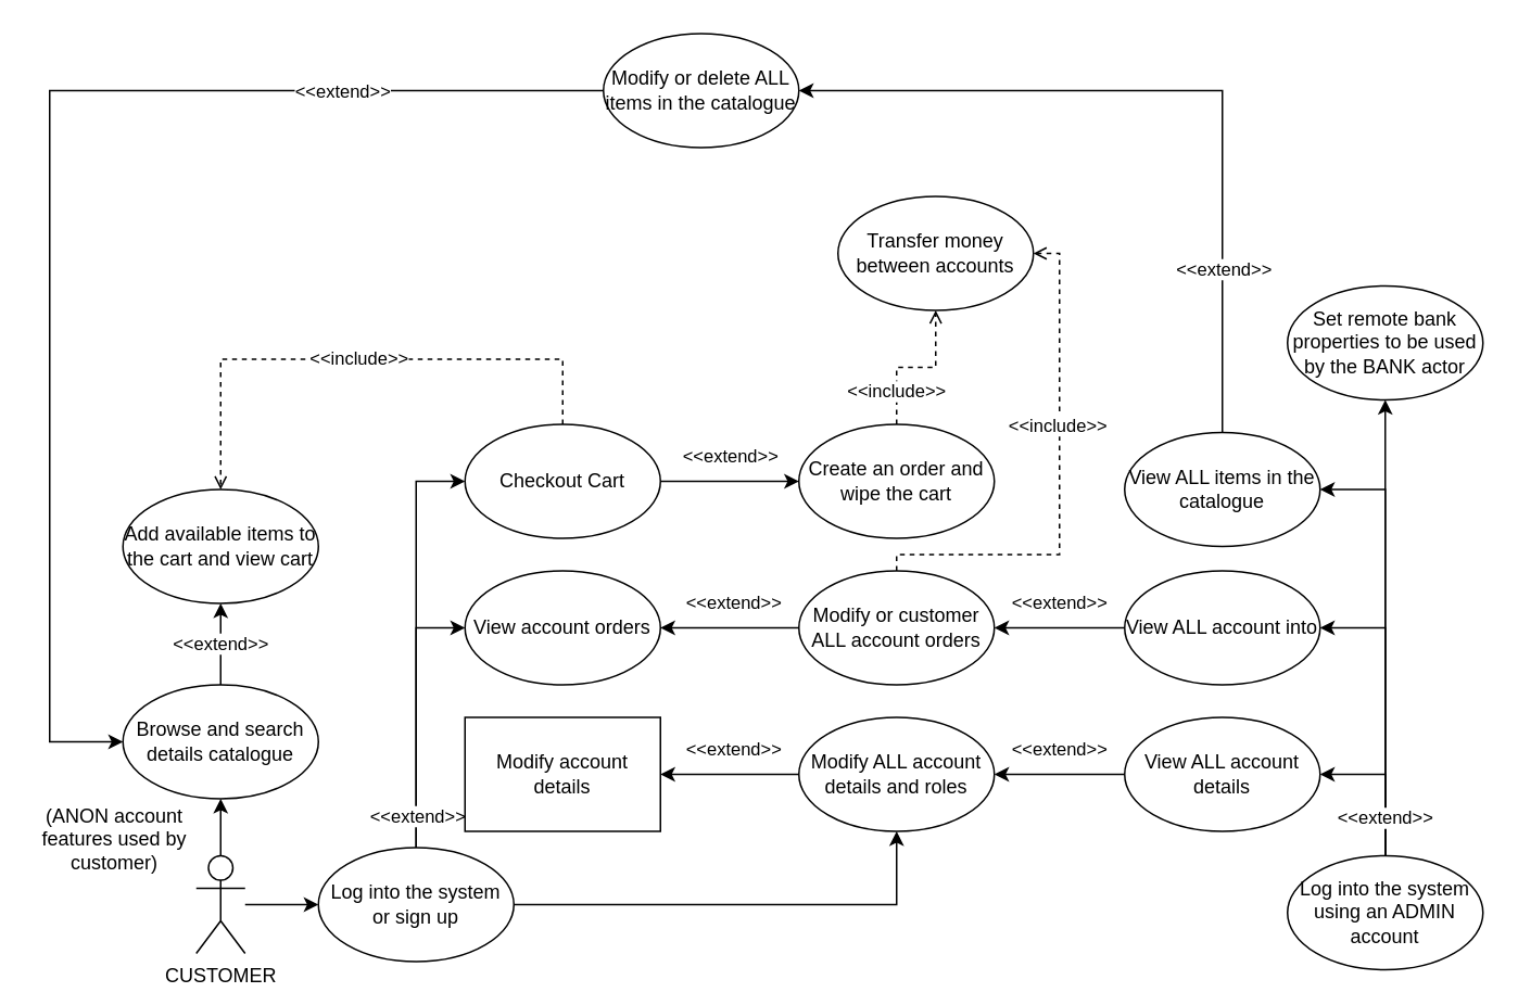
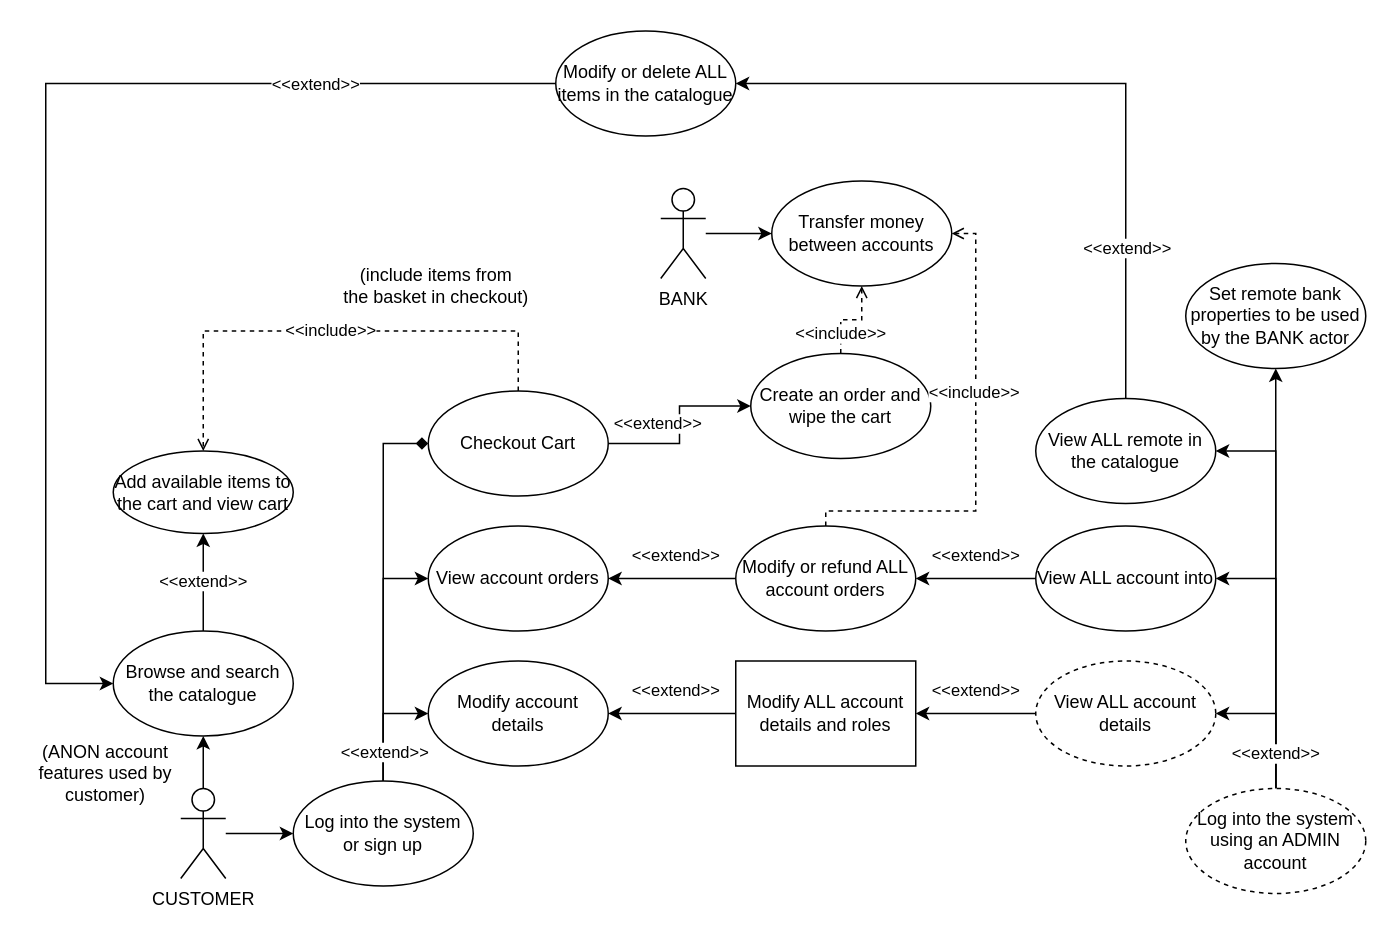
+ <mxCell id="6" value="BANK" style="shape=umlActor;verticalLabelPosition=bottom;verticalAlign=top;html=1;outlineConnect=0;" parent="1" vertex="1"><mxGeometry x="440" y="125" width="30" height="60" as="geometry" /></mxCell>
+ <mxCell id="5" style="edgeStyle=orthogonalEdgeStyle;rounded=0;orthogonalLoop=1;jettySize=auto;html=1;entryX=0;entryY=0.5;entryDx=0;entryDy=0;" parent="1" source="6" target="44" edge="1"><mxGeometry relative="1" as="geometry" /></mxCell>
+ <mxCell id="43" value="(include items from&lt;br&gt;the basket in checkout)" style="text;html=1;align=center;verticalAlign=middle;resizable=0;points=[];autosize=1;strokeColor=none;fillColor=none;" parent="1" vertex="1"><mxGeometry x="220" y="175" width="140" height="30" as="geometry" /></mxCell>
- <mxCell id="9" style="edgeStyle=orthogonalEdgeStyle;rounded=0;orthogonalLoop=1;jettySize=auto;html=1;entryX=0;entryY=0.5;entryDx=0;entryDy=0;" parent="1" source="11" target="25" edge="1"><mxGeometry relative="1" as="geometry" /></mxCell>
+ <mxCell id="9" style="edgeStyle=orthogonalEdgeStyle;rounded=0;orthogonalLoop=1;jettySize=auto;html=1;entryX=0;entryY=0.5;entryDx=0;entryDy=0;endArrow=diamond;" parent="1" source="11" target="25" edge="1"><mxGeometry relative="1" as="geometry" /></mxCell>
- <mxCell id="36" value="Create an order and wipe the cart" style="ellipse;whiteSpace=wrap;html=1;" parent="1" vertex="1"><mxGeometry x="490" y="260" width="120" height="70" as="geometry" /></mxCell>
+ <mxCell id="36" value="Create an order and wipe the cart" style="ellipse;whiteSpace=wrap;html=1;" parent="1" vertex="1"><mxGeometry x="500" y="235" width="120" height="70" as="geometry" /></mxCell>
- <mxCell id="33" value="View ALL items in the catalogue" style="ellipse;whiteSpace=wrap;html=1;" parent="1" vertex="1"><mxGeometry x="690" y="265" width="120" height="70" as="geometry" /></mxCell>
+ <mxCell id="33" value="View ALL remote in the catalogue" style="ellipse;whiteSpace=wrap;html=1;" parent="1" vertex="1"><mxGeometry x="690" y="265" width="120" height="70" as="geometry" /></mxCell>
- <mxCell id="20" value="Add available items to the cart and view cart" style="ellipse;whiteSpace=wrap;html=1;" parent="1" vertex="1"><mxGeometry x="75" y="300" width="120" height="70" as="geometry" /></mxCell>
+ <mxCell id="20" value="Add available items to the cart and view cart" style="ellipse;whiteSpace=wrap;html=1;" parent="1" vertex="1"><mxGeometry x="75" y="300" width="120" height="55" as="geometry" /></mxCell>
- <mxCell id="40" value="Modify or customer ALL account orders" style="ellipse;whiteSpace=wrap;html=1;" parent="1" vertex="1"><mxGeometry x="490" y="350" width="120" height="70" as="geometry" /></mxCell>
+ <mxCell id="40" value="Modify or refund ALL account orders" style="ellipse;whiteSpace=wrap;html=1;" parent="1" vertex="1"><mxGeometry x="490" y="350" width="120" height="70" as="geometry" /></mxCell>
- <mxCell id="19" value="Browse and search details catalogue" style="ellipse;whiteSpace=wrap;html=1;" parent="1" vertex="1"><mxGeometry x="75" y="420" width="120" height="70" as="geometry" /></mxCell>
+ <mxCell id="19" value="Browse and search the catalogue" style="ellipse;whiteSpace=wrap;html=1;" parent="1" vertex="1"><mxGeometry x="75" y="420" width="120" height="70" as="geometry" /></mxCell>
- <mxCell id="21" value="Modify account details" style="whiteSpace=wrap;html=1;rounded=0;" parent="1" vertex="1"><mxGeometry x="285" y="440" width="120" height="70" as="geometry" /></mxCell>
+ <mxCell id="21" value="Modify account details" style="ellipse;whiteSpace=wrap;html=1;" parent="1" vertex="1"><mxGeometry x="285" y="440" width="120" height="70" as="geometry" /></mxCell>
- <mxCell id="42" value="Modify ALL account details and roles" style="ellipse;whiteSpace=wrap;html=1;" parent="1" vertex="1"><mxGeometry x="490" y="440" width="120" height="70" as="geometry" /></mxCell>
+ <mxCell id="42" value="Modify ALL account details and roles" style="whiteSpace=wrap;html=1;rounded=0;" parent="1" vertex="1"><mxGeometry x="490" y="440" width="120" height="70" as="geometry" /></mxCell>
- <mxCell id="28" value="View ALL account details" style="ellipse;whiteSpace=wrap;html=1;" parent="1" vertex="1"><mxGeometry x="690" y="440" width="120" height="70" as="geometry" /></mxCell>
+ <mxCell id="28" value="View ALL account details" style="ellipse;whiteSpace=wrap;html=1;dashed=1;" parent="1" vertex="1"><mxGeometry x="690" y="440" width="120" height="70" as="geometry" /></mxCell>
- <mxCell id="7" style="edgeStyle=orthogonalEdgeStyle;rounded=0;orthogonalLoop=1;jettySize=auto;html=1;" parent="1" source="11" target="42" edge="1"><mxGeometry relative="1" as="geometry" /></mxCell>
+ <mxCell id="7" style="edgeStyle=orthogonalEdgeStyle;rounded=0;orthogonalLoop=1;jettySize=auto;html=1;entryX=0;entryY=0.5;entryDx=0;entryDy=0;" parent="1" source="11" target="21" edge="1"><mxGeometry relative="1" as="geometry" /></mxCell>
- <mxCell id="17" value="Log into the system using an ADMIN account" style="ellipse;whiteSpace=wrap;html=1;" parent="1" vertex="1"><mxGeometry x="790" y="525" width="120" height="70" as="geometry" /></mxCell>
+ <mxCell id="17" value="Log into the system using an ADMIN account" style="ellipse;whiteSpace=wrap;html=1;dashed=1;" parent="1" vertex="1"><mxGeometry x="790" y="525" width="120" height="70" as="geometry" /></mxCell>
